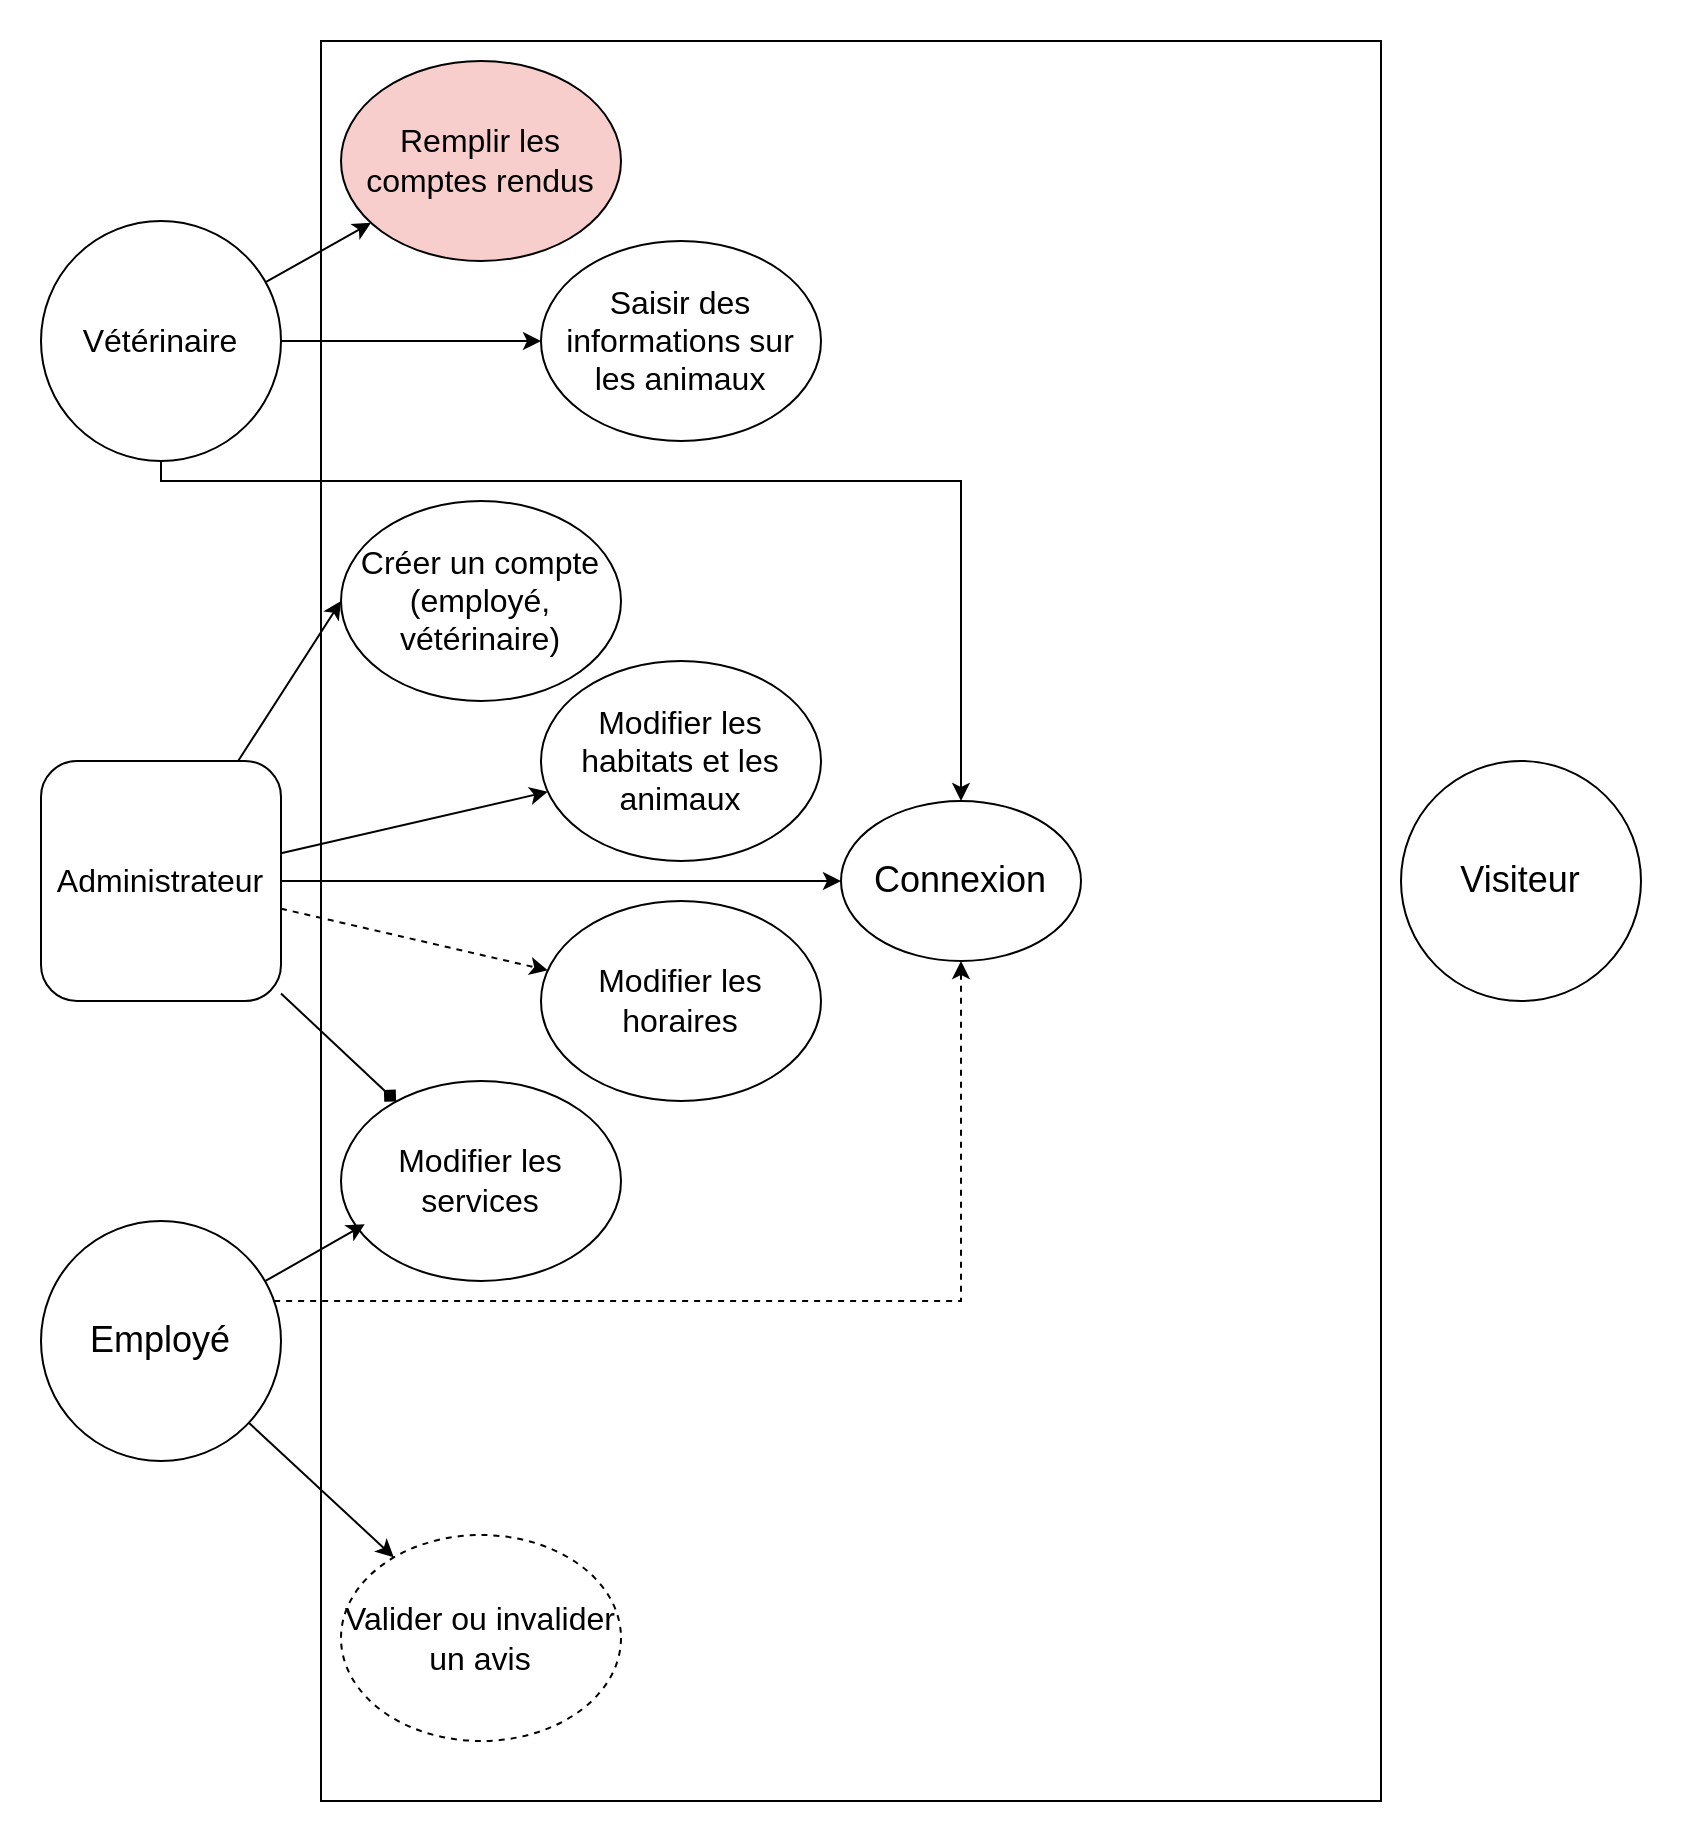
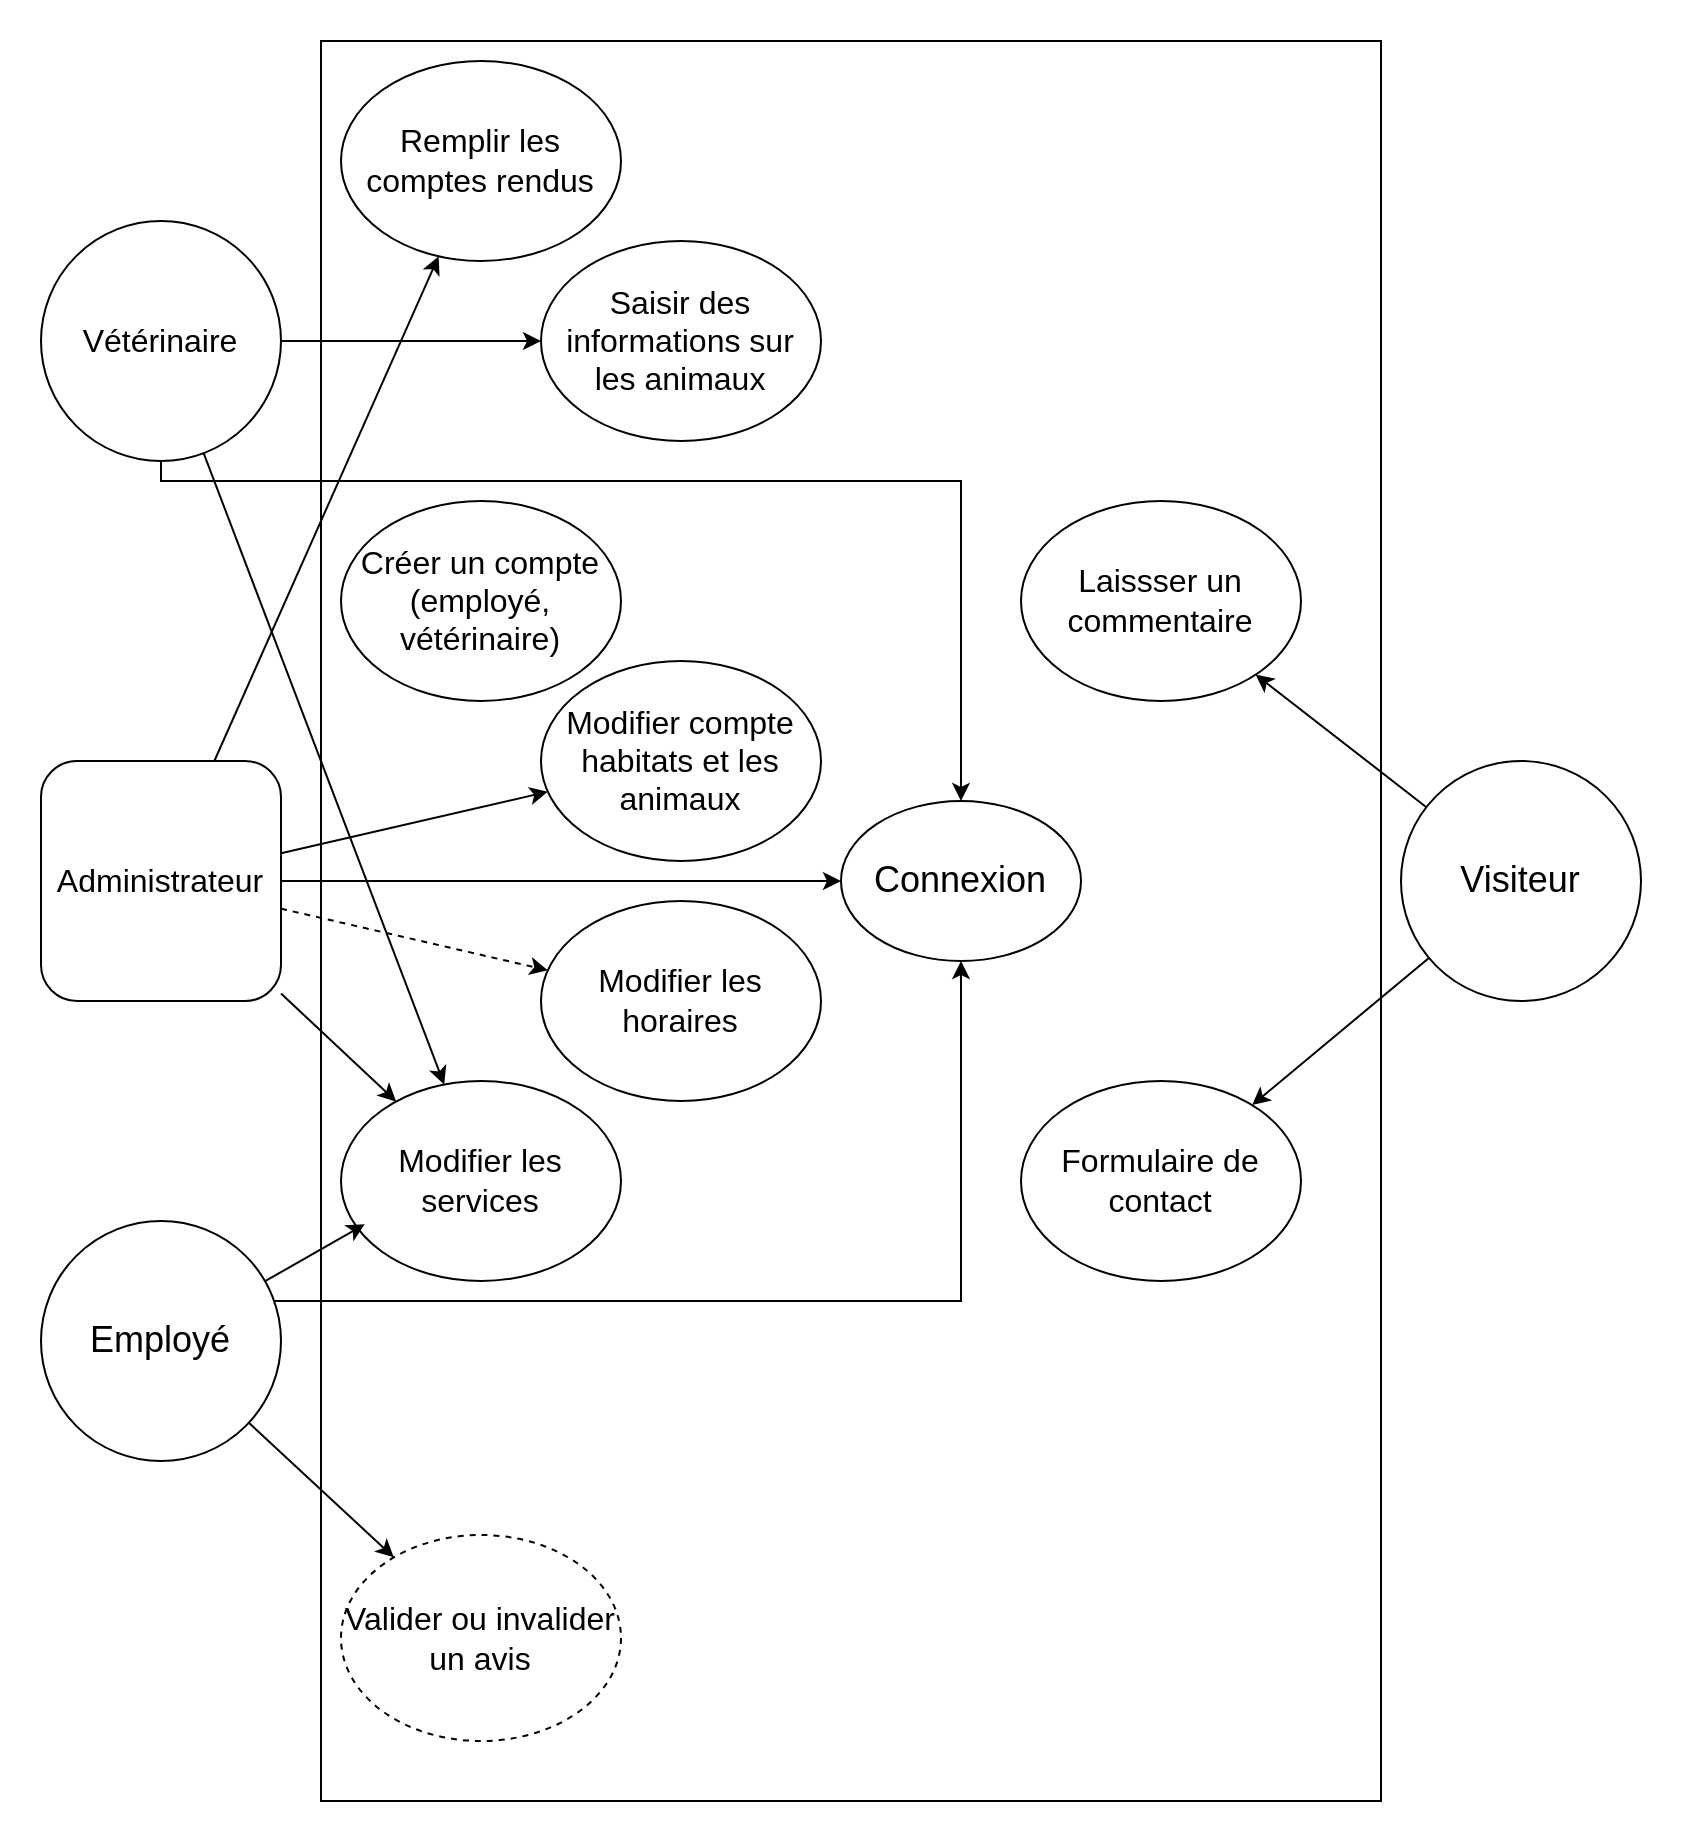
- <mxCell id="24" value="&lt;font style=&quot;font-size: 16px;&quot;&gt;Remplir les comptes rendus&lt;/font&gt;" style="ellipse;whiteSpace=wrap;html=1;fillColor=#f8cecc;" vertex="1" parent="1"><mxGeometry x="170" y="30" width="140" height="100" as="geometry" /></mxCell>
+ <mxCell id="24" value="&lt;font style=&quot;font-size: 16px;&quot;&gt;Remplir les comptes rendus&lt;/font&gt;" style="ellipse;whiteSpace=wrap;html=1;" vertex="1" parent="1"><mxGeometry x="170" y="30" width="140" height="100" as="geometry" /></mxCell>
- <mxCell id="4" style="rounded=0;orthogonalLoop=1;jettySize=auto;html=1;" edge="1" parent="1" source="6" target="24"><mxGeometry relative="1" as="geometry" /></mxCell>
+ <mxCell id="4" style="rounded=0;orthogonalLoop=1;jettySize=auto;html=1;" edge="1" parent="1" source="6" target="23"><mxGeometry relative="1" as="geometry" /></mxCell>
+ <mxCell id="29" value="&lt;font style=&quot;font-size: 16px;&quot;&gt;Laissser un commentaire&lt;/font&gt;" style="ellipse;whiteSpace=wrap;html=1;" vertex="1" parent="1"><mxGeometry x="510" y="250" width="140" height="100" as="geometry" /></mxCell>
- <mxCell id="7" style="rounded=0;orthogonalLoop=1;jettySize=auto;html=1;entryX=0;entryY=0.5;entryDx=0;entryDy=0;" edge="1" parent="1" source="12" target="22"><mxGeometry relative="1" as="geometry" /></mxCell>
+ <mxCell id="7" style="rounded=0;orthogonalLoop=1;jettySize=auto;html=1;" edge="1" parent="1" source="12" target="24"><mxGeometry relative="1" as="geometry" /></mxCell>
+ <mxCell id="16" style="rounded=0;orthogonalLoop=1;jettySize=auto;html=1;" edge="1" parent="1" source="18" target="29"><mxGeometry relative="1" as="geometry" /></mxCell>
- <mxCell id="25" value="&lt;font style=&quot;font-size: 16px;&quot;&gt;Modifier les habitats et les animaux&lt;/font&gt;" style="ellipse;whiteSpace=wrap;html=1;" vertex="1" parent="1"><mxGeometry x="270" y="330" width="140" height="100" as="geometry" /></mxCell>
+ <mxCell id="25" value="&lt;font style=&quot;font-size: 16px;&quot;&gt;Modifier compte habitats et les animaux&lt;/font&gt;" style="ellipse;whiteSpace=wrap;html=1;" vertex="1" parent="1"><mxGeometry x="270" y="330" width="140" height="100" as="geometry" /></mxCell>
+ <mxCell id="17" style="rounded=0;orthogonalLoop=1;jettySize=auto;html=1;" edge="1" parent="1" source="18" target="28"><mxGeometry relative="1" as="geometry" /></mxCell>
- <mxCell id="8" style="rounded=0;orthogonalLoop=1;jettySize=auto;html=1;endArrow=diamond;" edge="1" parent="1" source="12" target="23"><mxGeometry relative="1" as="geometry" /></mxCell>
+ <mxCell id="8" style="rounded=0;orthogonalLoop=1;jettySize=auto;html=1;" edge="1" parent="1" source="12" target="23"><mxGeometry relative="1" as="geometry" /></mxCell>
+ <mxCell id="28" value="&lt;font style=&quot;font-size: 16px;&quot;&gt;Formulaire de contact&lt;/font&gt;" style="ellipse;whiteSpace=wrap;html=1;" vertex="1" parent="1"><mxGeometry x="510" y="540" width="140" height="100" as="geometry" /></mxCell>
- <mxCell id="13" style="edgeStyle=orthogonalEdgeStyle;rounded=0;orthogonalLoop=1;jettySize=auto;html=1;dashed=1;" edge="1" parent="1" source="15" target="26"><mxGeometry relative="1" as="geometry"><Array as="points"><mxPoint x="480" y="650" /></Array></mxGeometry></mxCell>
+ <mxCell id="13" style="edgeStyle=orthogonalEdgeStyle;rounded=0;orthogonalLoop=1;jettySize=auto;html=1;" edge="1" parent="1" source="15" target="26"><mxGeometry relative="1" as="geometry"><Array as="points"><mxPoint x="480" y="650" /></Array></mxGeometry></mxCell>
